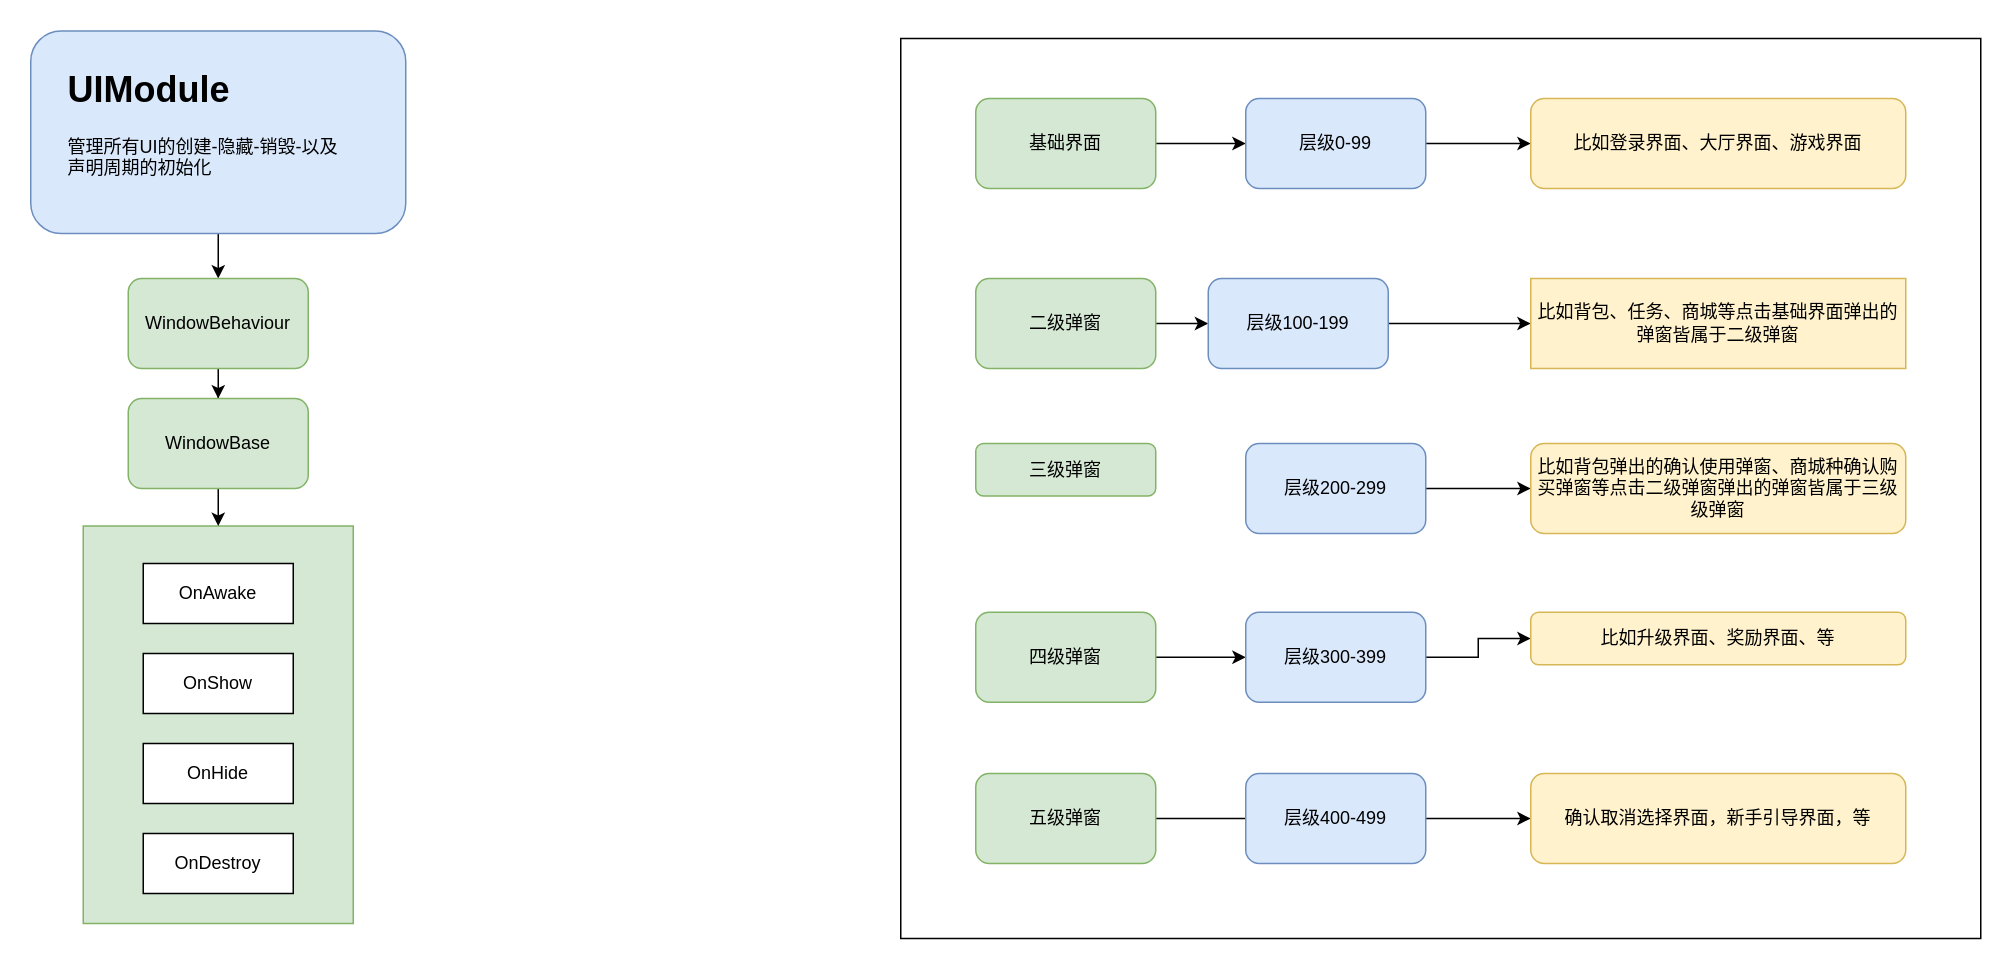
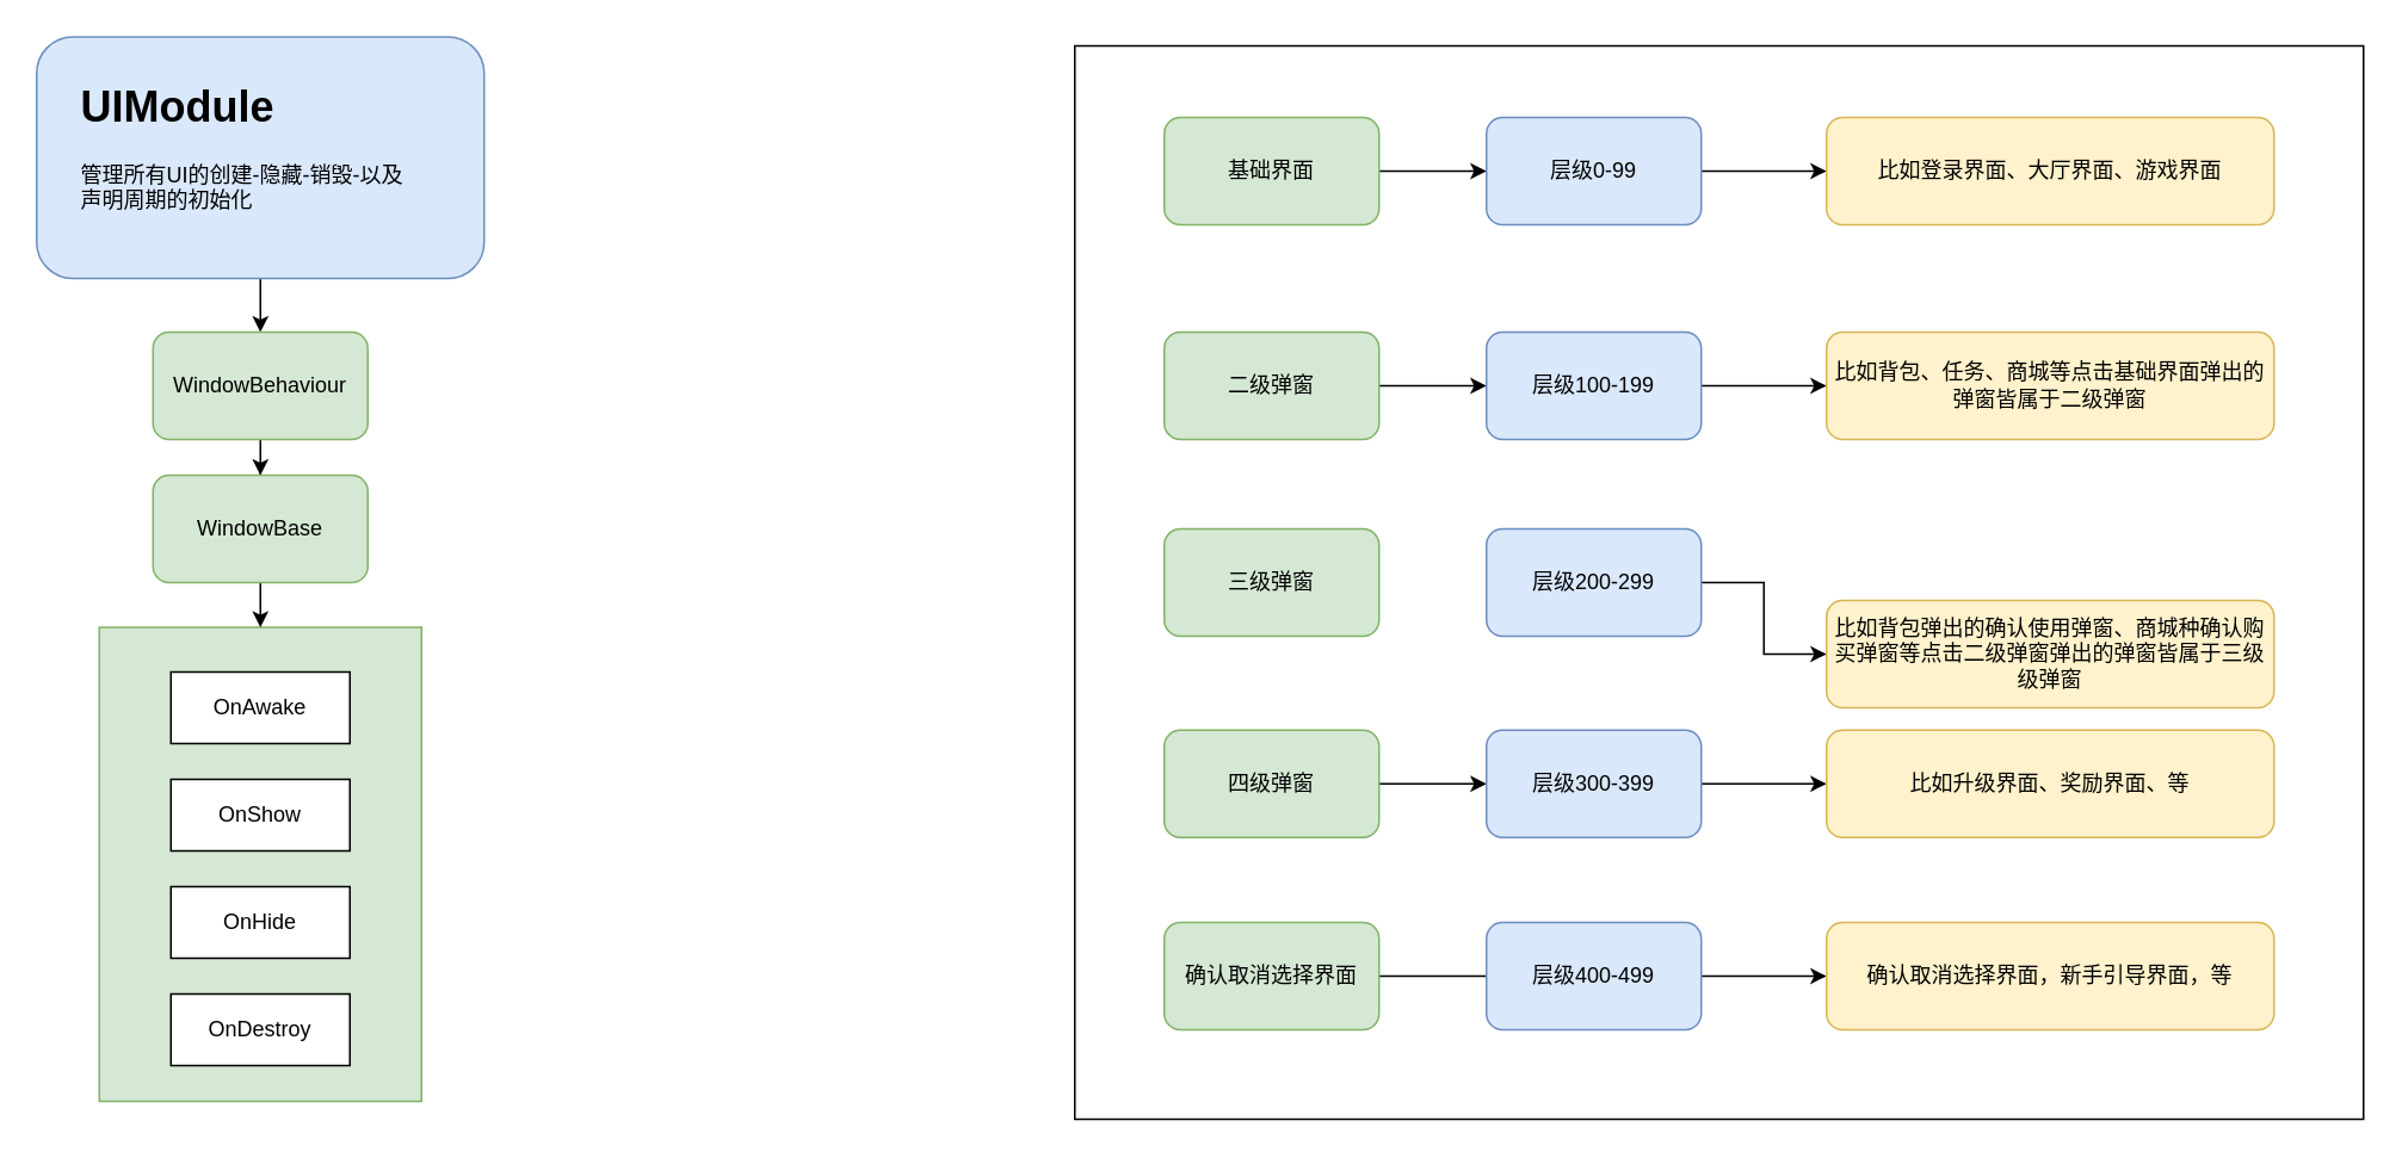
- <mxCell id="29" value="层级100-199" style="rounded=1;whiteSpace=wrap;html=1;fillColor=#dae8fc;strokeColor=#6c8ebf;" vertex="1" parent="1"><mxGeometry x="805" y="185" width="120" height="60" as="geometry" /></mxCell>
+ <mxCell id="29" value="层级100-199" style="rounded=1;whiteSpace=wrap;html=1;fillColor=#dae8fc;strokeColor=#6c8ebf;" vertex="1" parent="1"><mxGeometry x="830" y="185" width="120" height="60" as="geometry" /></mxCell>
- <mxCell id="37" value="比如背包、任务、商城等点击基础界面弹出的弹窗皆属于二级弹窗" style="whiteSpace=wrap;html=1;fillColor=#fff2cc;strokeColor=#d6b656;rounded=0;" vertex="1" parent="1"><mxGeometry x="1020" y="185" width="250" height="60" as="geometry" /></mxCell>
+ <mxCell id="37" value="比如背包、任务、商城等点击基础界面弹出的弹窗皆属于二级弹窗" style="rounded=1;whiteSpace=wrap;html=1;fillColor=#fff2cc;strokeColor=#d6b656;" vertex="1" parent="1"><mxGeometry x="1020" y="185" width="250" height="60" as="geometry" /></mxCell>
- <mxCell id="21" value="三级弹窗" style="rounded=1;whiteSpace=wrap;html=1;fillColor=#d5e8d4;strokeColor=#82b366;" vertex="1" parent="1"><mxGeometry x="650" y="295" width="120" height="35" as="geometry" /></mxCell>
+ <mxCell id="21" value="三级弹窗" style="rounded=1;whiteSpace=wrap;html=1;fillColor=#d5e8d4;strokeColor=#82b366;" vertex="1" parent="1"><mxGeometry x="650" y="295" width="120" height="60" as="geometry" /></mxCell>
- <mxCell id="38" value="比如背包弹出的确认使用弹窗、商城种确认购买弹窗等点击二级弹窗弹出的弹窗皆属于三级级弹窗" style="rounded=1;whiteSpace=wrap;html=1;fillColor=#fff2cc;strokeColor=#d6b656;" vertex="1" parent="1"><mxGeometry x="1020" y="295" width="250" height="60" as="geometry" /></mxCell>
+ <mxCell id="38" value="比如背包弹出的确认使用弹窗、商城种确认购买弹窗等点击二级弹窗弹出的弹窗皆属于三级级弹窗" style="rounded=1;whiteSpace=wrap;html=1;fillColor=#fff2cc;strokeColor=#d6b656;" vertex="1" parent="1"><mxGeometry x="1020" y="335" width="250" height="60" as="geometry" /></mxCell>
- <mxCell id="39" value="比如升级界面、奖励界面、等" style="rounded=1;whiteSpace=wrap;html=1;fillColor=#fff2cc;strokeColor=#d6b656;" vertex="1" parent="1"><mxGeometry x="1020" y="407.5" width="250" height="35" as="geometry" /></mxCell>
+ <mxCell id="39" value="比如升级界面、奖励界面、等" style="rounded=1;whiteSpace=wrap;html=1;fillColor=#fff2cc;strokeColor=#d6b656;" vertex="1" parent="1"><mxGeometry x="1020" y="407.5" width="250" height="60" as="geometry" /></mxCell>
- <mxCell id="25" value="五级弹窗" style="rounded=1;whiteSpace=wrap;html=1;fillColor=#d5e8d4;strokeColor=#82b366;" vertex="1" parent="1"><mxGeometry x="650" y="515" width="120" height="60" as="geometry" /></mxCell>
+ <mxCell id="25" value="确认取消选择界面" style="rounded=1;whiteSpace=wrap;html=1;fillColor=#d5e8d4;strokeColor=#82b366;" vertex="1" parent="1"><mxGeometry x="650" y="515" width="120" height="60" as="geometry" /></mxCell>
